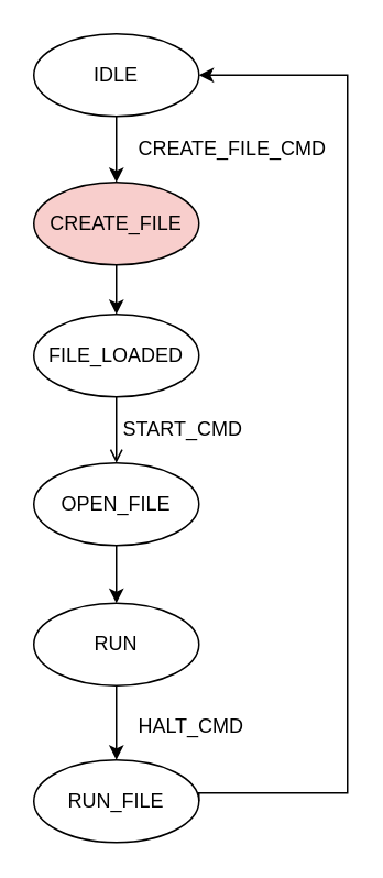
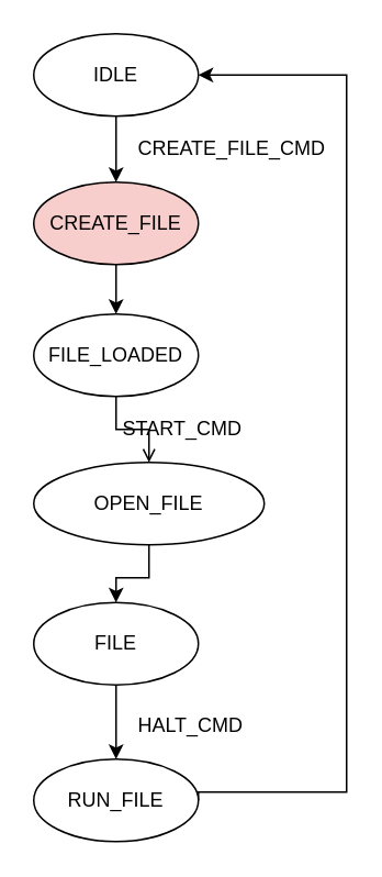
- <mxCell id="8" value="OPEN_FILE" style="ellipse;whiteSpace=wrap;html=1;" vertex="1" parent="1"><mxGeometry x="20" y="280" width="100" height="50" as="geometry" /></mxCell>
+ <mxCell id="8" value="OPEN_FILE" style="ellipse;whiteSpace=wrap;html=1;" vertex="1" parent="1"><mxGeometry x="20" y="280" width="140" height="50" as="geometry" /></mxCell>
- <mxCell id="11" value="RUN" style="ellipse;whiteSpace=wrap;html=1;" vertex="1" parent="1"><mxGeometry x="20" y="365" width="100" height="50" as="geometry" /></mxCell>
+ <mxCell id="11" value="FILE" style="ellipse;whiteSpace=wrap;html=1;" vertex="1" parent="1"><mxGeometry x="20" y="365" width="100" height="50" as="geometry" /></mxCell>
